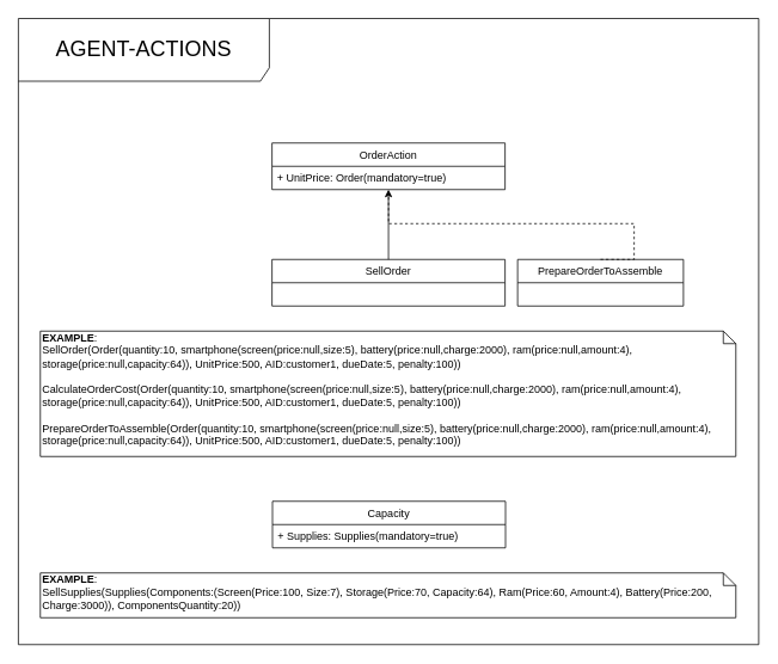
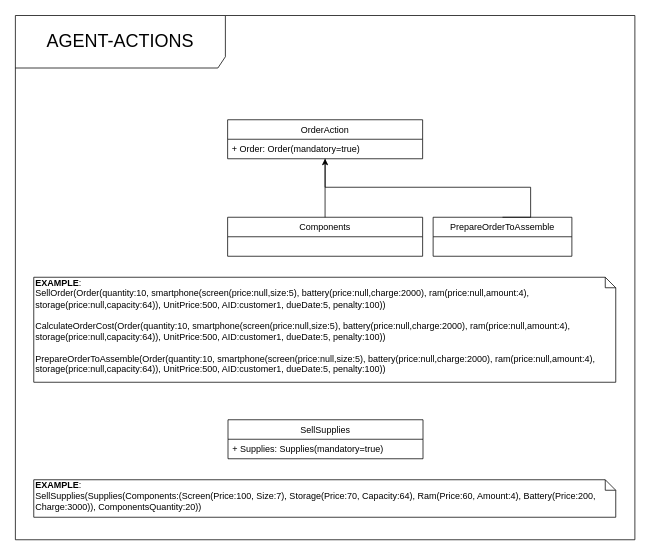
- <mxCell id="12" value="+ UnitPrice: Order(mandatory=true)" style="text;strokeColor=none;fillColor=none;align=left;verticalAlign=top;spacingLeft=4;spacingRight=4;overflow=hidden;rotatable=0;points=[[0,0.5],[1,0.5]];portConstraint=eastwest;" parent="11" vertex="1"><mxGeometry y="26" width="260" height="26" as="geometry" /></mxCell>
+ <mxCell id="12" value="+ Order: Order(mandatory=true)" style="text;strokeColor=none;fillColor=none;align=left;verticalAlign=top;spacingLeft=4;spacingRight=4;overflow=hidden;rotatable=0;points=[[0,0.5],[1,0.5]];portConstraint=eastwest;" parent="11" vertex="1"><mxGeometry y="26" width="260" height="26" as="geometry" /></mxCell>
- <mxCell id="8" style="edgeStyle=orthogonalEdgeStyle;rounded=0;orthogonalLoop=1;jettySize=auto;html=1;exitX=0.5;exitY=0;exitDx=0;exitDy=0;endArrow=none;endFill=0;entryX=0.5;entryY=1;entryDx=0;entryDy=0;dashed=1;" parent="1" source="9" target="11" edge="1"><mxGeometry relative="1" as="geometry"><Array as="points"><mxPoint x="707" y="249" /><mxPoint x="433" y="249" /></Array></mxGeometry></mxCell>
+ <mxCell id="8" style="edgeStyle=orthogonalEdgeStyle;rounded=0;orthogonalLoop=1;jettySize=auto;html=1;exitX=0.5;exitY=0;exitDx=0;exitDy=0;endArrow=none;endFill=0;entryX=0.5;entryY=1;entryDx=0;entryDy=0;" parent="1" source="9" target="11" edge="1"><mxGeometry relative="1" as="geometry"><Array as="points"><mxPoint x="707" y="249" /><mxPoint x="433" y="249" /></Array></mxGeometry></mxCell>
- <mxCell id="4" value="SellOrder" style="swimlane;fontStyle=0;childLayout=stackLayout;horizontal=1;startSize=26;fillColor=none;horizontalStack=0;resizeParent=1;resizeParentMax=0;resizeLast=0;collapsible=1;marginBottom=0;" parent="1" vertex="1"><mxGeometry x="303" y="289" width="260" height="52" as="geometry" /></mxCell>
+ <mxCell id="4" value="Components" style="swimlane;fontStyle=0;childLayout=stackLayout;horizontal=1;startSize=26;fillColor=none;horizontalStack=0;resizeParent=1;resizeParentMax=0;resizeLast=0;collapsible=1;marginBottom=0;" parent="1" vertex="1"><mxGeometry x="303" y="289" width="260" height="52" as="geometry" /></mxCell>
- <mxCell id="6" value="Capacity" style="swimlane;fontStyle=0;childLayout=stackLayout;horizontal=1;startSize=26;fillColor=none;horizontalStack=0;resizeParent=1;resizeParentMax=0;resizeLast=0;collapsible=1;marginBottom=0;" parent="1" vertex="1"><mxGeometry x="303.5" y="559" width="260" height="52" as="geometry" /></mxCell>
+ <mxCell id="6" value="SellSupplies" style="swimlane;fontStyle=0;childLayout=stackLayout;horizontal=1;startSize=26;fillColor=none;horizontalStack=0;resizeParent=1;resizeParentMax=0;resizeLast=0;collapsible=1;marginBottom=0;" parent="1" vertex="1"><mxGeometry x="303.5" y="559" width="260" height="52" as="geometry" /></mxCell>
